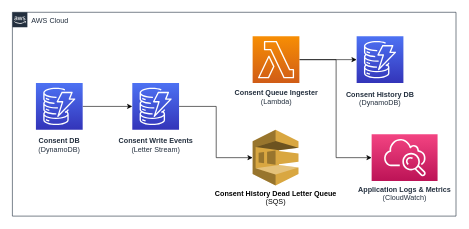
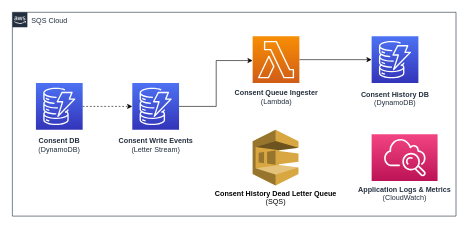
- <mxCell id="2" value="AWS Cloud" style="points=[[0,0],[0.25,0],[0.5,0],[0.75,0],[1,0],[1,0.25],[1,0.5],[1,0.75],[1,1],[0.75,1],[0.5,1],[0.25,1],[0,1],[0,0.75],[0,0.5],[0,0.25]];outlineConnect=0;gradientColor=none;html=1;whiteSpace=wrap;fontSize=12;fontStyle=0;container=1;pointerEvents=0;collapsible=0;recursiveResize=0;shape=mxgraph.aws4.group;grIcon=mxgraph.aws4.group_aws_cloud_alt;strokeColor=#232F3E;fillColor=none;verticalAlign=top;align=left;spacingLeft=30;fontColor=#232F3E;dashed=0;" parent="1" vertex="1"><mxGeometry x="20" y="20" width="740" height="340" as="geometry" /></mxCell>
+ <mxCell id="2" value="SQS Cloud" style="points=[[0,0],[0.25,0],[0.5,0],[0.75,0],[1,0],[1,0.25],[1,0.5],[1,0.75],[1,1],[0.75,1],[0.5,1],[0.25,1],[0,1],[0,0.75],[0,0.5],[0,0.25]];outlineConnect=0;gradientColor=none;html=1;whiteSpace=wrap;fontSize=12;fontStyle=0;container=1;pointerEvents=0;collapsible=0;recursiveResize=0;shape=mxgraph.aws4.group;grIcon=mxgraph.aws4.group_aws_cloud_alt;strokeColor=#232F3E;fillColor=none;verticalAlign=top;align=left;spacingLeft=30;fontColor=#232F3E;dashed=0;" parent="1" vertex="1"><mxGeometry x="20" y="20" width="740" height="340" as="geometry" /></mxCell>
- <mxCell id="12" value="&lt;b&gt;Consent History DB&lt;/b&gt;&lt;br&gt;&lt;div&gt;(DynamoDB)&lt;/div&gt;" style="outlineConnect=0;fontColor=#232F3E;gradientColor=#4D72F3;gradientDirection=north;fillColor=#3334B9;strokeColor=#ffffff;dashed=0;verticalLabelPosition=bottom;verticalAlign=top;align=center;html=1;fontSize=12;fontStyle=0;aspect=fixed;shape=mxgraph.aws4.resourceIcon;resIcon=mxgraph.aws4.dynamodb;labelBackgroundColor=#ffffff;spacingTop=5;" parent="2" vertex="1"><mxGeometry x="574.25" y="40" width="78" height="78" as="geometry" /></mxCell>
+ <mxCell id="12" value="&lt;b&gt;Consent History DB&lt;/b&gt;&lt;br&gt;&lt;div&gt;(DynamoDB)&lt;/div&gt;" style="outlineConnect=0;fontColor=#232F3E;gradientColor=#4D72F3;gradientDirection=north;fillColor=#3334B9;strokeColor=#ffffff;dashed=0;verticalLabelPosition=bottom;verticalAlign=top;align=center;html=1;fontSize=12;fontStyle=0;aspect=fixed;shape=mxgraph.aws4.resourceIcon;resIcon=mxgraph.aws4.dynamodb;labelBackgroundColor=#ffffff;spacingTop=5;" parent="2" vertex="1"><mxGeometry x="599.25" y="40" width="78" height="78" as="geometry" /></mxCell>
+ <mxCell id="9" style="edgeStyle=orthogonalEdgeStyle;rounded=0;orthogonalLoop=1;jettySize=auto;html=1;" parent="2" source="11" target="5" edge="1"><mxGeometry relative="1" as="geometry"><Array as="points"><mxPoint x="340" y="157.5" /><mxPoint x="340" y="80.5" /></Array></mxGeometry></mxCell>
- <mxCell id="6" style="edgeStyle=orthogonalEdgeStyle;rounded=0;orthogonalLoop=1;jettySize=auto;html=1;" parent="2" source="7" target="11" edge="1"><mxGeometry relative="1" as="geometry" /></mxCell>
+ <mxCell id="6" style="edgeStyle=orthogonalEdgeStyle;rounded=0;orthogonalLoop=1;jettySize=auto;html=1;dashed=1;" parent="2" source="7" target="11" edge="1"><mxGeometry relative="1" as="geometry" /></mxCell>
- <mxCell id="10" style="edgeStyle=orthogonalEdgeStyle;rounded=0;orthogonalLoop=1;jettySize=auto;html=1;" parent="2" source="11" target="13" edge="1"><mxGeometry relative="1" as="geometry"><Array as="points"><mxPoint x="340" y="157.5" /><mxPoint x="340" y="242.5" /></Array></mxGeometry></mxCell>
- <mxCell id="3" style="edgeStyle=orthogonalEdgeStyle;rounded=0;orthogonalLoop=1;jettySize=auto;html=1;" parent="2" source="5" target="8" edge="1"><mxGeometry relative="1" as="geometry"><Array as="points"><mxPoint x="540" y="79.5" /><mxPoint x="540" y="242.5" /></Array></mxGeometry></mxCell>
